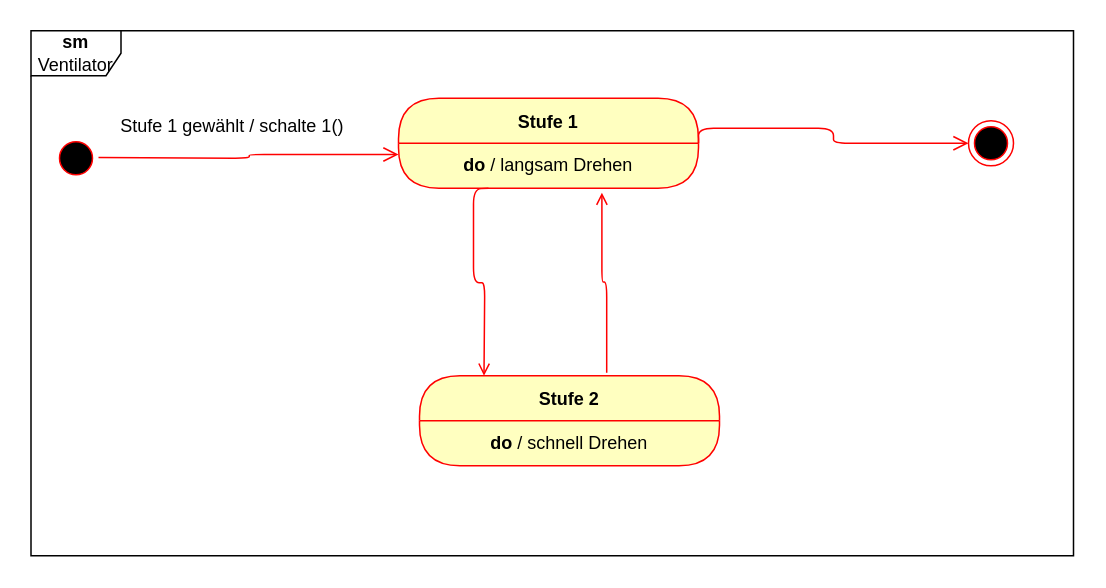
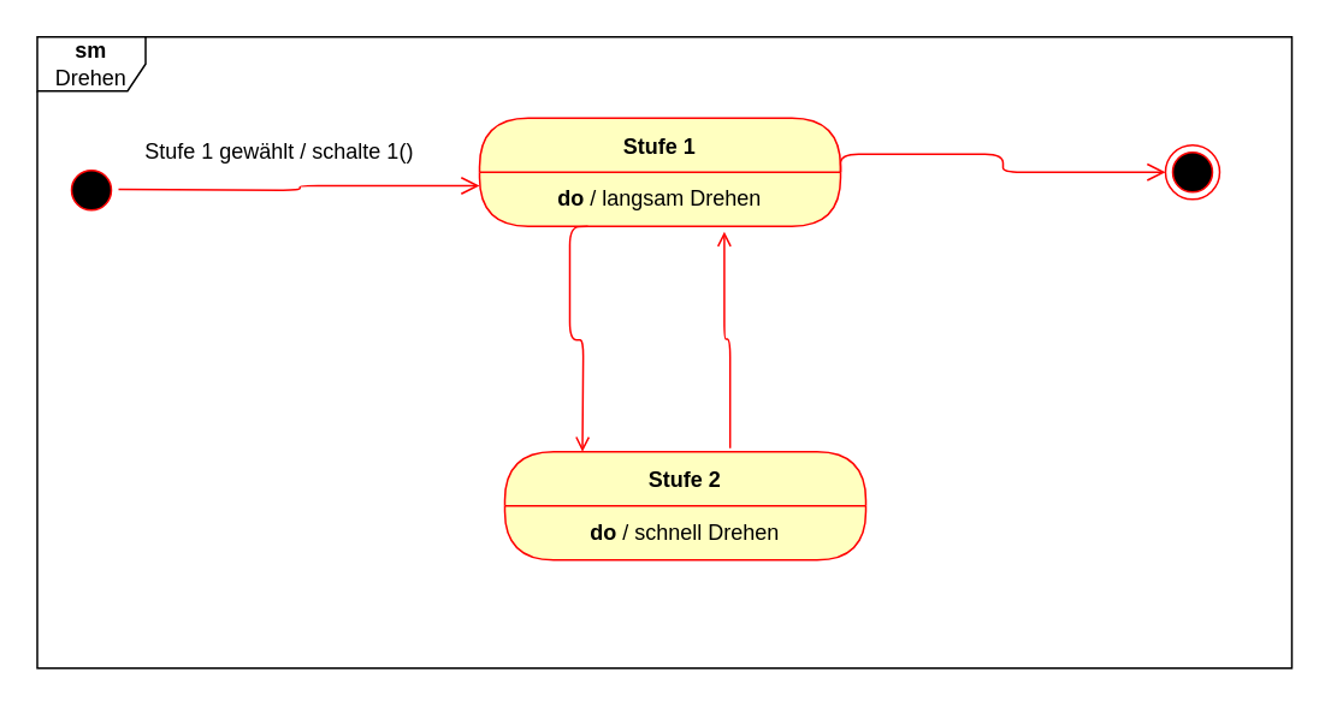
- <mxCell id="13" value="&lt;b&gt;sm &lt;/b&gt;Ventilator" style="shape=umlFrame;whiteSpace=wrap;html=1;" vertex="1" parent="1"><mxGeometry x="20" y="20" width="695" height="350" as="geometry" /></mxCell>
+ <mxCell id="13" value="&lt;b&gt;sm &lt;/b&gt;Drehen" style="shape=umlFrame;whiteSpace=wrap;html=1;" vertex="1" parent="1"><mxGeometry x="20" y="20" width="695" height="350" as="geometry" /></mxCell>
